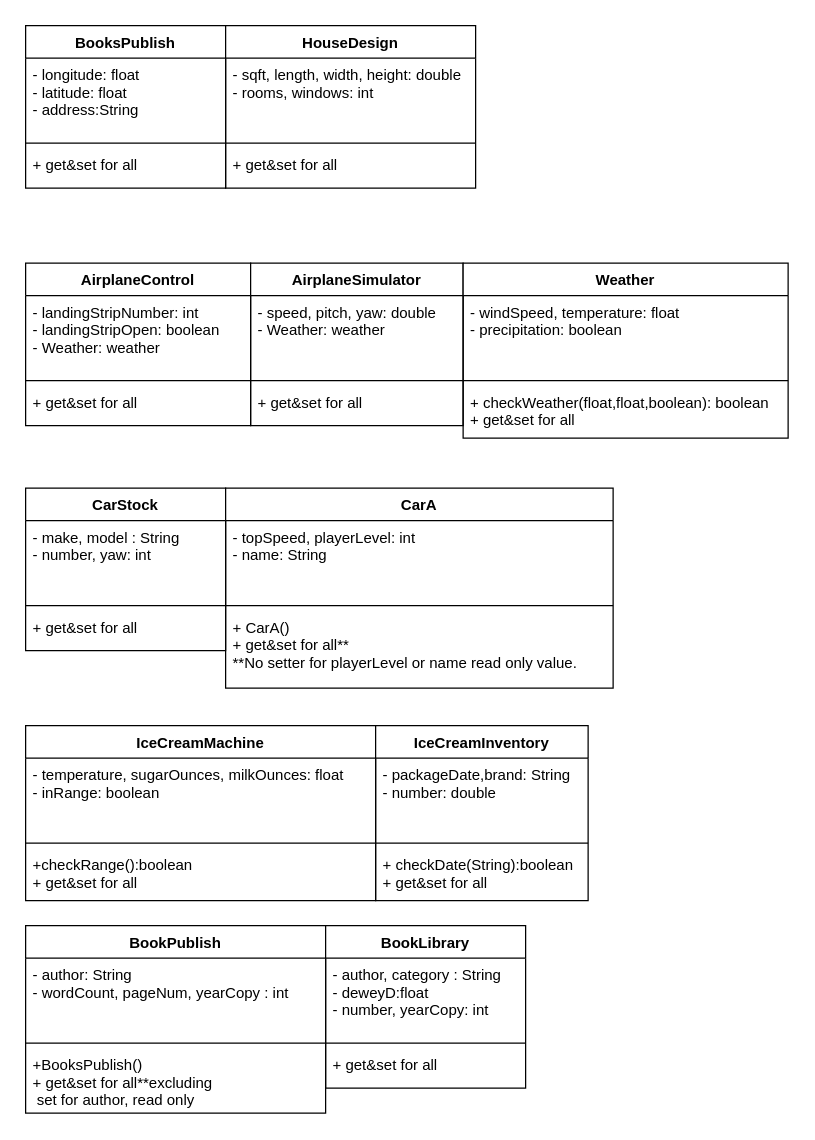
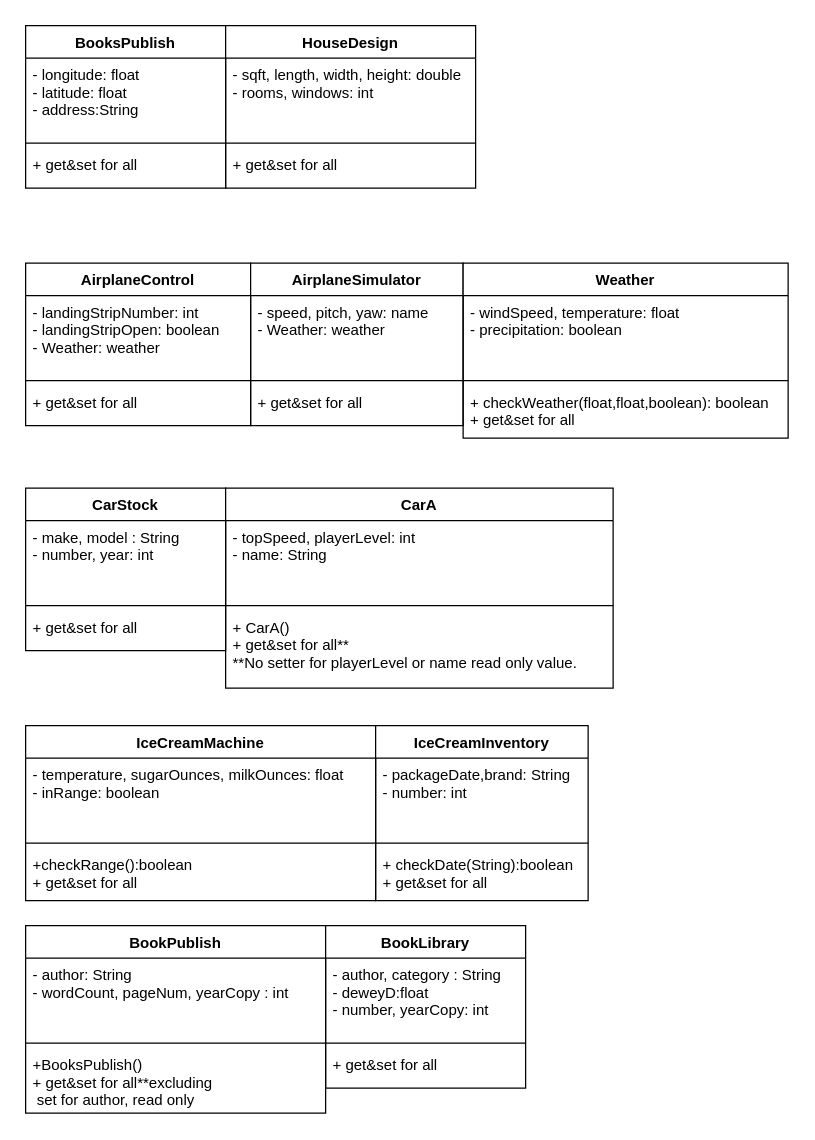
- <mxCell id="15" value="- speed, pitch, yaw: double&#10;- Weather: weather&#10;&#10;&#10;" style="text;strokeColor=none;fillColor=none;align=left;verticalAlign=top;spacingLeft=4;spacingRight=4;overflow=hidden;rotatable=0;points=[[0,0.5],[1,0.5]];portConstraint=eastwest;" vertex="1" parent="14"><mxGeometry y="26" width="170" height="64" as="geometry" /></mxCell>
+ <mxCell id="15" value="- speed, pitch, yaw: name&#10;- Weather: weather&#10;&#10;&#10;" style="text;strokeColor=none;fillColor=none;align=left;verticalAlign=top;spacingLeft=4;spacingRight=4;overflow=hidden;rotatable=0;points=[[0,0.5],[1,0.5]];portConstraint=eastwest;" vertex="1" parent="14"><mxGeometry y="26" width="170" height="64" as="geometry" /></mxCell>
- <mxCell id="23" value="- make, model : String&#10;- number, yaw: int&#10;&#10;&#10;" style="text;strokeColor=none;fillColor=none;align=left;verticalAlign=top;spacingLeft=4;spacingRight=4;overflow=hidden;rotatable=0;points=[[0,0.5],[1,0.5]];portConstraint=eastwest;" vertex="1" parent="22"><mxGeometry y="26" width="160" height="64" as="geometry" /></mxCell>
+ <mxCell id="23" value="- make, model : String&#10;- number, year: int&#10;&#10;&#10;" style="text;strokeColor=none;fillColor=none;align=left;verticalAlign=top;spacingLeft=4;spacingRight=4;overflow=hidden;rotatable=0;points=[[0,0.5],[1,0.5]];portConstraint=eastwest;" vertex="1" parent="22"><mxGeometry y="26" width="160" height="64" as="geometry" /></mxCell>
- <mxCell id="35" value="- packageDate,brand: String&#10;- number: double&#10;" style="text;strokeColor=none;fillColor=none;align=left;verticalAlign=top;spacingLeft=4;spacingRight=4;overflow=hidden;rotatable=0;points=[[0,0.5],[1,0.5]];portConstraint=eastwest;" vertex="1" parent="34"><mxGeometry y="26" width="170" height="64" as="geometry" /></mxCell>
+ <mxCell id="35" value="- packageDate,brand: String&#10;- number: int&#10;" style="text;strokeColor=none;fillColor=none;align=left;verticalAlign=top;spacingLeft=4;spacingRight=4;overflow=hidden;rotatable=0;points=[[0,0.5],[1,0.5]];portConstraint=eastwest;" vertex="1" parent="34"><mxGeometry y="26" width="170" height="64" as="geometry" /></mxCell>
